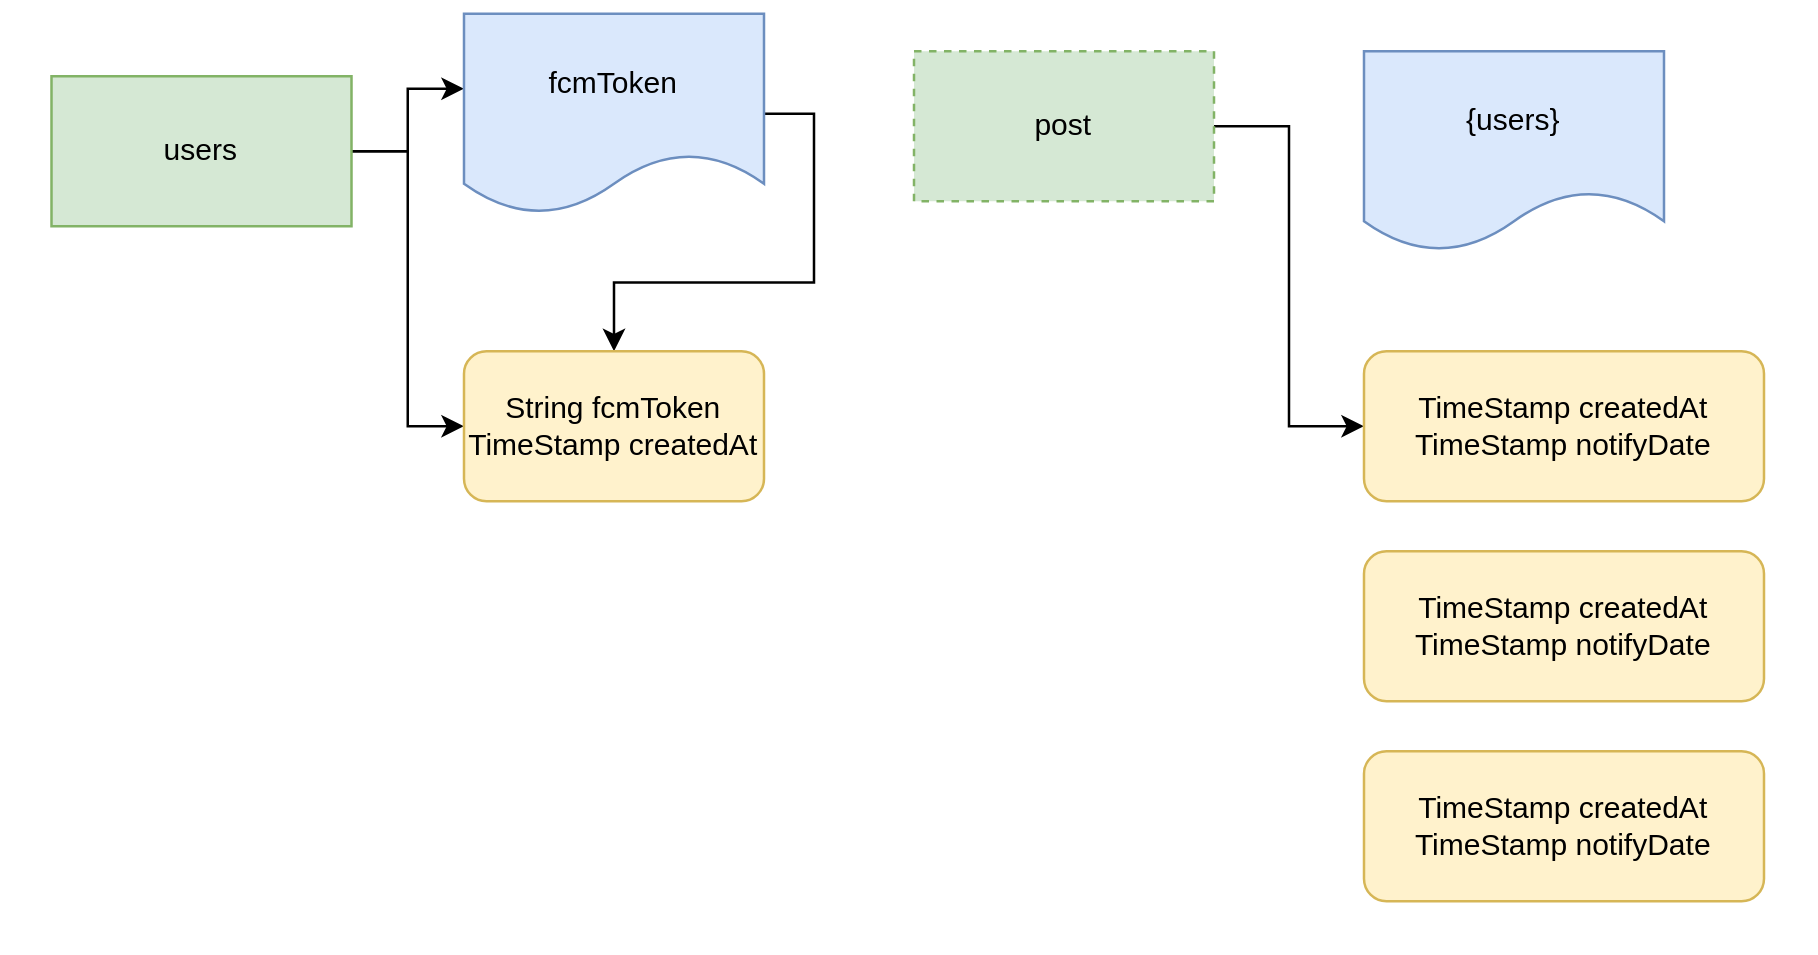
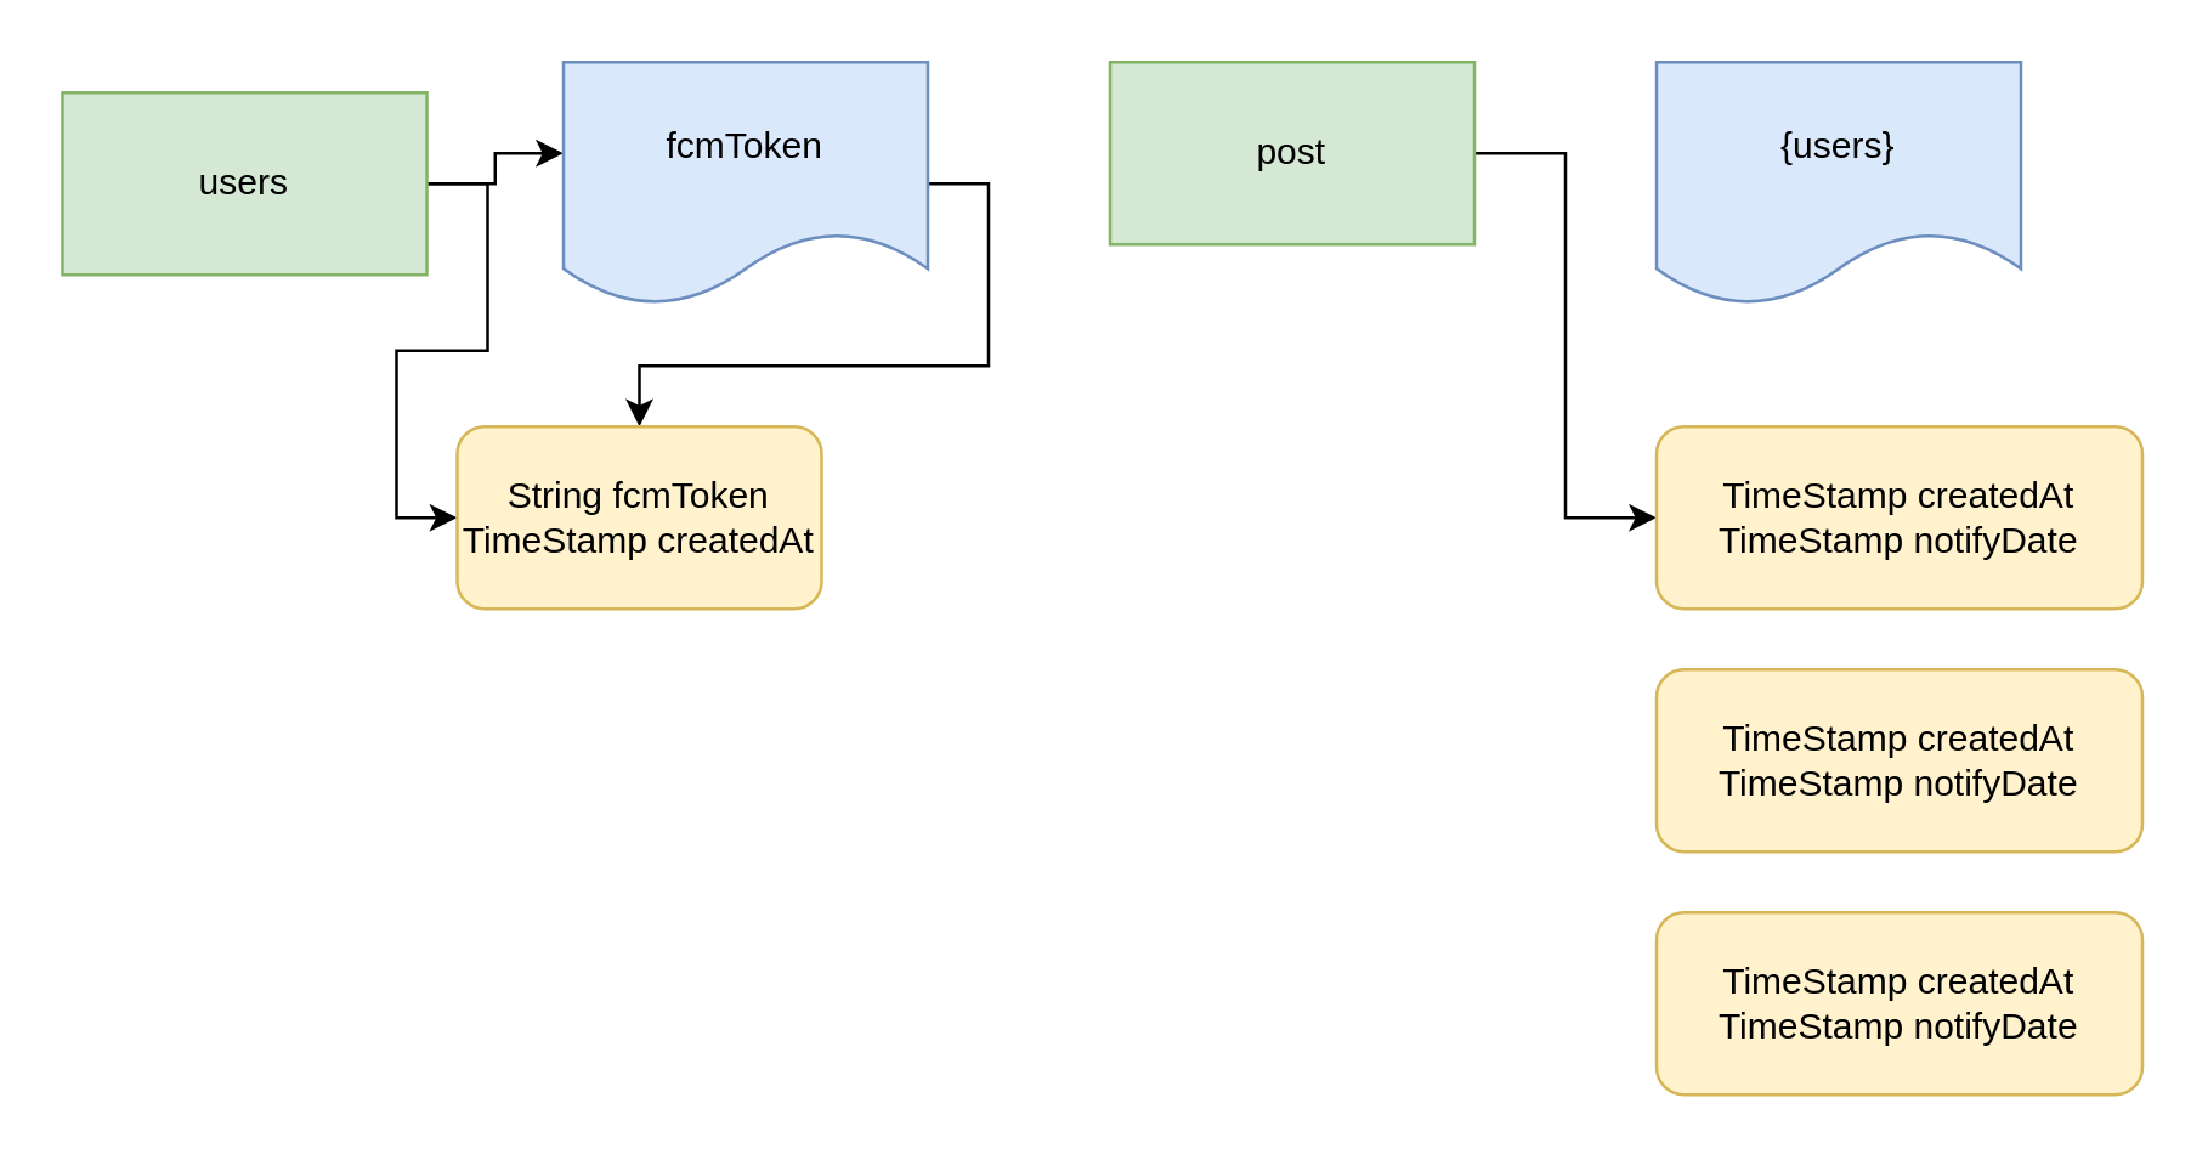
- <mxCell id="6" value="fcmToken" style="shape=document;whiteSpace=wrap;html=1;boundedLbl=1;fillColor=#dae8fc;strokeColor=#6c8ebf;" vertex="1" parent="1"><mxGeometry x="185" y="5" width="120" height="80" as="geometry" /></mxCell>
+ <mxCell id="6" value="fcmToken" style="shape=document;whiteSpace=wrap;html=1;boundedLbl=1;fillColor=#dae8fc;strokeColor=#6c8ebf;" vertex="1" parent="1"><mxGeometry x="185" y="20" width="120" height="80" as="geometry" /></mxCell>
- <mxCell id="8" value="post" style="rounded=0;whiteSpace=wrap;html=1;fillColor=#d5e8d4;strokeColor=#82b366;dashed=1;" vertex="1" parent="1"><mxGeometry x="365" y="20" width="120" height="60" as="geometry" /></mxCell>
+ <mxCell id="8" value="post" style="rounded=0;whiteSpace=wrap;html=1;fillColor=#d5e8d4;strokeColor=#82b366;" vertex="1" parent="1"><mxGeometry x="365" y="20" width="120" height="60" as="geometry" /></mxCell>
- <mxCell id="9" value="String fcmToken&lt;br&gt;TimeStamp createdAt" style="rounded=1;whiteSpace=wrap;html=1;fillColor=#fff2cc;strokeColor=#d6b656;" vertex="1" parent="1"><mxGeometry x="185" y="140" width="120" height="60" as="geometry" /></mxCell>
+ <mxCell id="9" value="String fcmToken&lt;br&gt;TimeStamp createdAt" style="rounded=1;whiteSpace=wrap;html=1;fillColor=#fff2cc;strokeColor=#d6b656;" vertex="1" parent="1"><mxGeometry x="150" y="140" width="120" height="60" as="geometry" /></mxCell>
